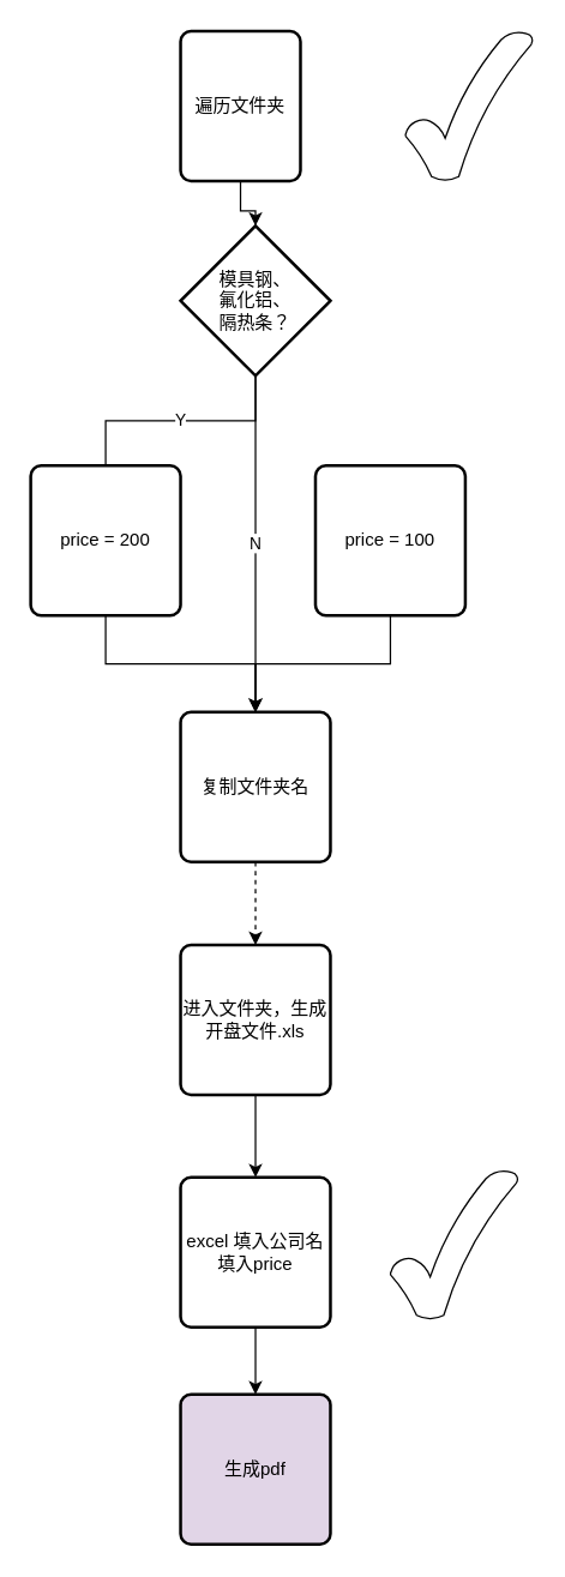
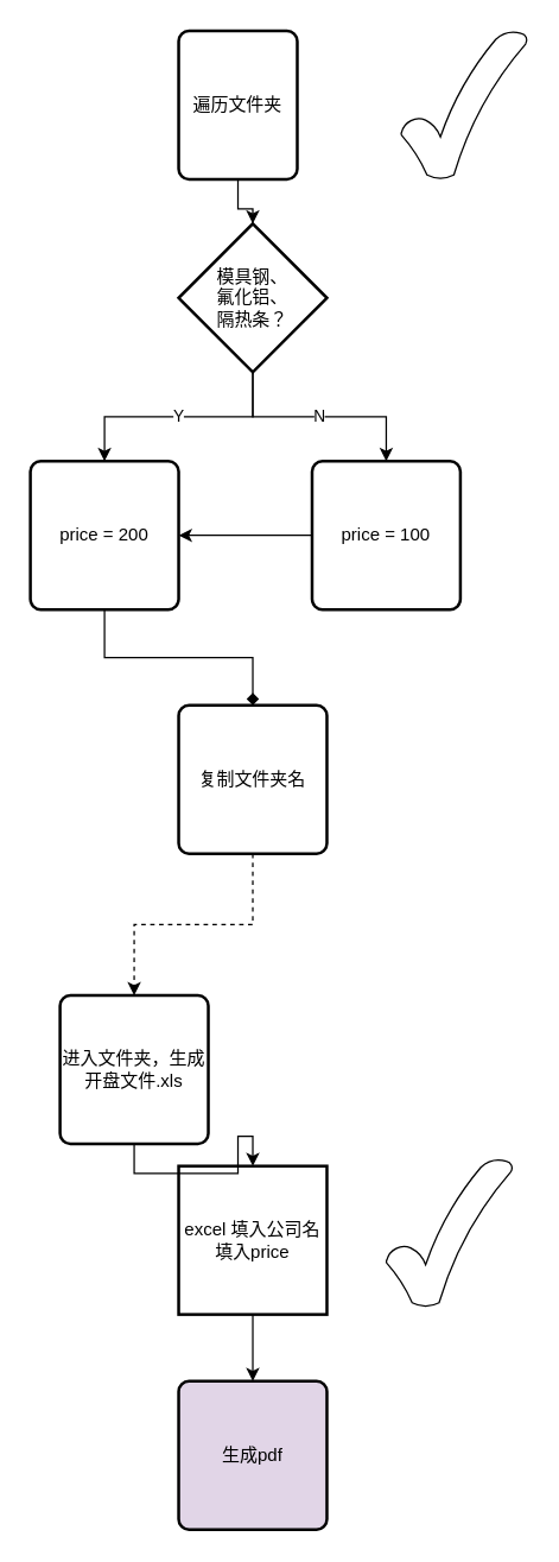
- <mxCell id="10" value="Y" style="edgeStyle=orthogonalEdgeStyle;rounded=0;orthogonalLoop=1;jettySize=auto;html=1;entryX=0.5;entryY=0;entryDx=0;entryDy=0;endArrow=none;" parent="1" source="12" target="14" edge="1"><mxGeometry relative="1" as="geometry" /></mxCell>
+ <mxCell id="10" value="Y" style="edgeStyle=orthogonalEdgeStyle;rounded=0;orthogonalLoop=1;jettySize=auto;html=1;entryX=0.5;entryY=0;entryDx=0;entryDy=0;" parent="1" source="12" target="14" edge="1"><mxGeometry relative="1" as="geometry" /></mxCell>
- <mxCell id="11" value="N" style="edgeStyle=orthogonalEdgeStyle;rounded=0;orthogonalLoop=1;jettySize=auto;html=1;" parent="1" source="12" target="7" edge="1"><mxGeometry relative="1" as="geometry" /></mxCell>
+ <mxCell id="11" value="N" style="edgeStyle=orthogonalEdgeStyle;rounded=0;orthogonalLoop=1;jettySize=auto;html=1;" parent="1" source="12" target="16" edge="1"><mxGeometry relative="1" as="geometry" /></mxCell>
- <mxCell id="15" style="edgeStyle=orthogonalEdgeStyle;rounded=0;orthogonalLoop=1;jettySize=auto;html=1;entryX=0.5;entryY=0;entryDx=0;entryDy=0;" parent="1" source="16" target="7" edge="1"><mxGeometry relative="1" as="geometry" /></mxCell>
+ <mxCell id="15" style="edgeStyle=orthogonalEdgeStyle;rounded=0;orthogonalLoop=1;jettySize=auto;html=1;" parent="1" source="16" target="14" edge="1"><mxGeometry relative="1" as="geometry" /></mxCell>
- <mxCell id="13" style="edgeStyle=orthogonalEdgeStyle;rounded=0;orthogonalLoop=1;jettySize=auto;html=1;entryX=0.5;entryY=0;entryDx=0;entryDy=0;" parent="1" source="14" target="7" edge="1"><mxGeometry relative="1" as="geometry" /></mxCell>
+ <mxCell id="13" style="edgeStyle=orthogonalEdgeStyle;rounded=0;orthogonalLoop=1;jettySize=auto;html=1;entryX=0.5;entryY=0;entryDx=0;entryDy=0;endArrow=diamond;" parent="1" source="14" target="7" edge="1"><mxGeometry relative="1" as="geometry" /></mxCell>
- <mxCell id="9" value="进入文件夹，生成开盘文件.xls" style="rounded=1;whiteSpace=wrap;html=1;absoluteArcSize=1;arcSize=14;strokeWidth=2;" parent="1" vertex="1"><mxGeometry x="120" y="630" width="100" height="100" as="geometry" /></mxCell>
+ <mxCell id="9" value="进入文件夹，生成开盘文件.xls" style="rounded=1;whiteSpace=wrap;html=1;absoluteArcSize=1;arcSize=14;strokeWidth=2;" parent="1" vertex="1"><mxGeometry x="40" y="670" width="100" height="100" as="geometry" /></mxCell>
- <mxCell id="3" value="excel 填入公司名&lt;br&gt;填入price" style="rounded=1;whiteSpace=wrap;html=1;absoluteArcSize=1;arcSize=14;strokeWidth=2;" parent="1" vertex="1"><mxGeometry x="120" y="785" width="100" height="100" as="geometry" /></mxCell>
+ <mxCell id="3" value="excel 填入公司名&lt;br&gt;填入price" style="whiteSpace=wrap;html=1;absoluteArcSize=1;arcSize=14;strokeWidth=2;rounded=0;" parent="1" vertex="1"><mxGeometry x="120" y="785" width="100" height="100" as="geometry" /></mxCell>
